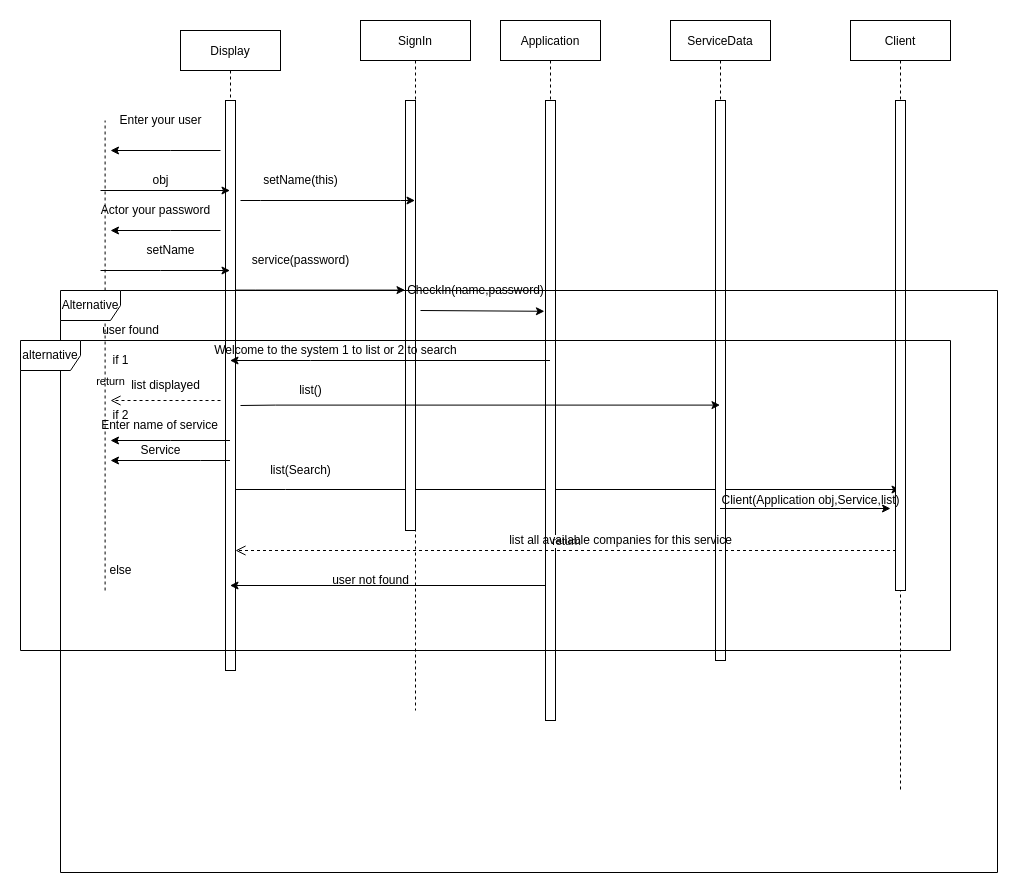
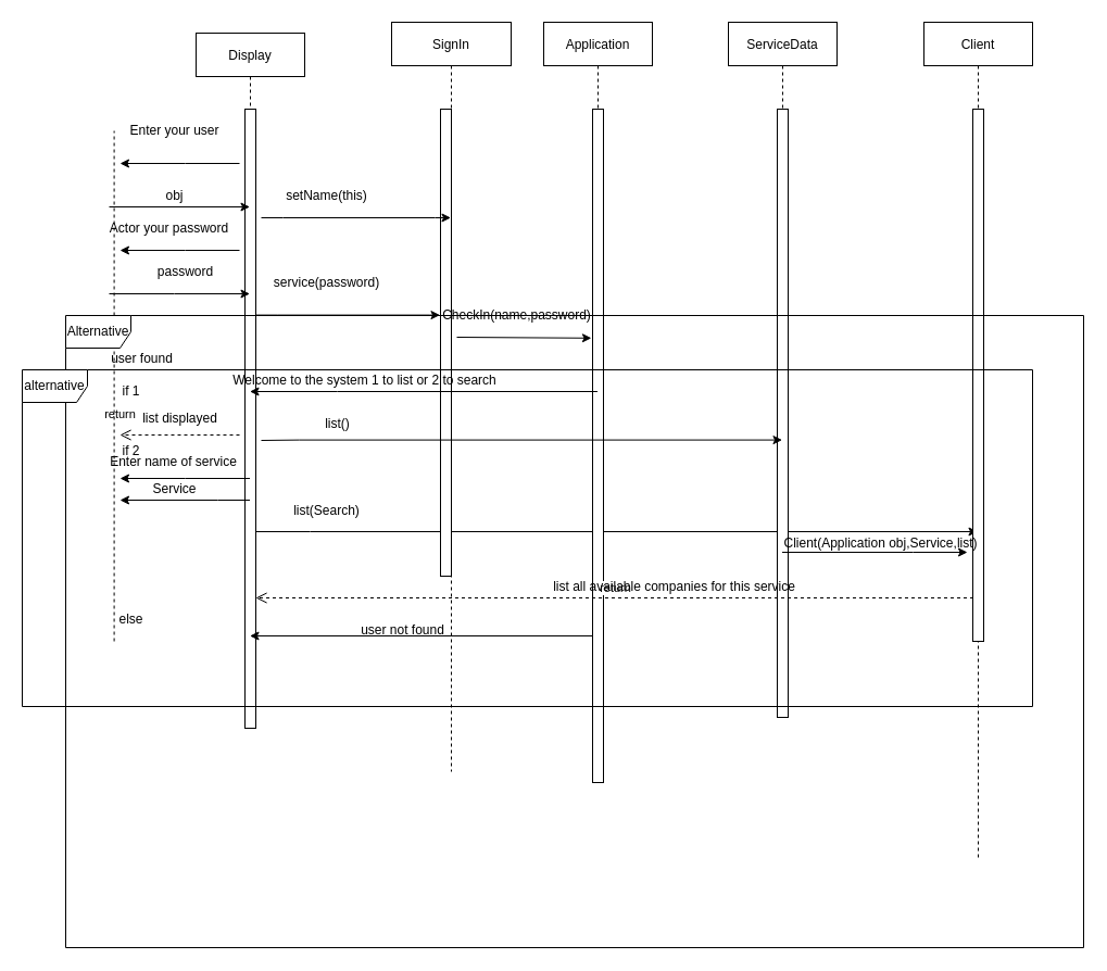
- <mxCell id="29" value="setName" style="text;html=1;align=center;verticalAlign=middle;resizable=0;points=[];autosize=1;strokeColor=none;fillColor=none;" vertex="1" parent="1"><mxGeometry x="135" y="235" width="70" height="30" as="geometry" /></mxCell>
+ <mxCell id="29" value="password" style="text;html=1;align=center;verticalAlign=middle;resizable=0;points=[];autosize=1;strokeColor=none;fillColor=none;" vertex="1" parent="1"><mxGeometry x="135" y="235" width="70" height="30" as="geometry" /></mxCell>
